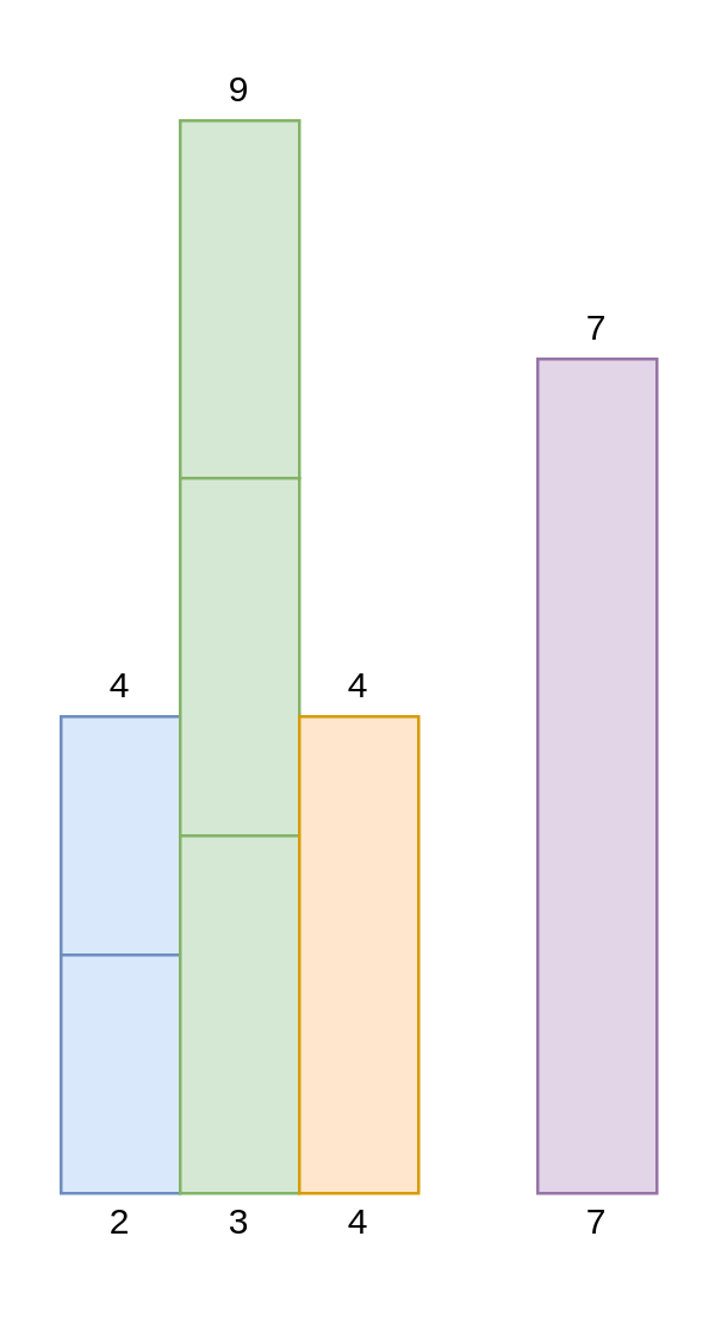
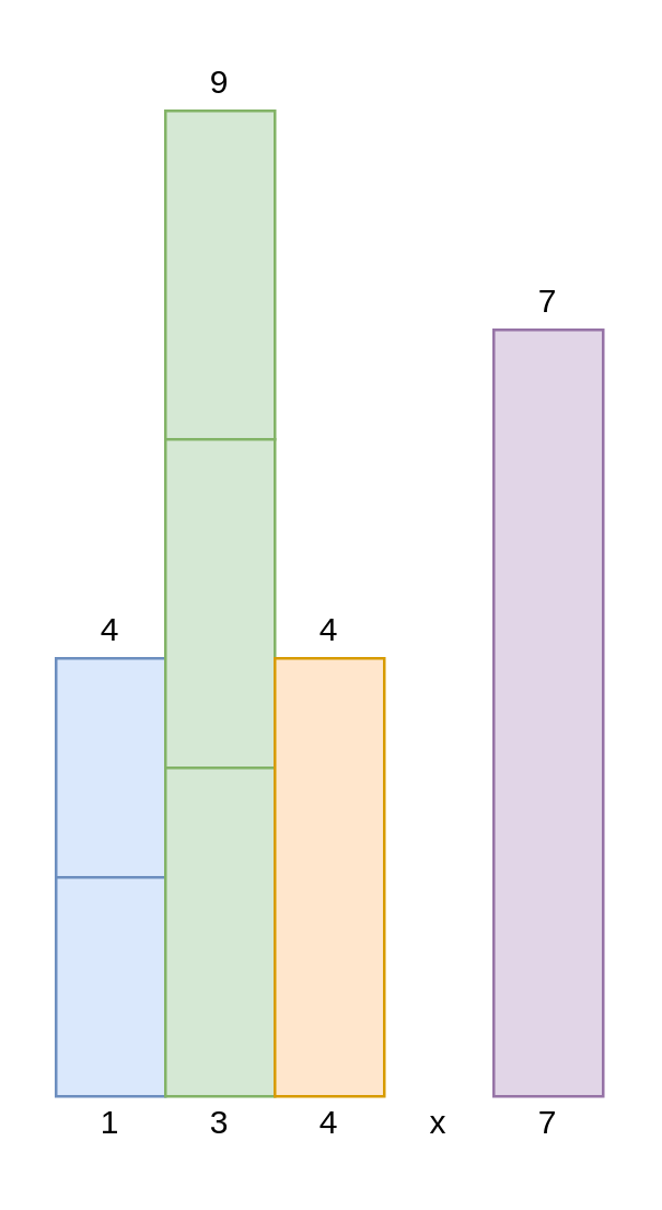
- <mxCell id="8" value="2" style="text;html=1;strokeColor=none;fillColor=none;align=center;verticalAlign=middle;whiteSpace=wrap;rounded=0;" vertex="1" parent="1"><mxGeometry x="20" y="400" width="40" height="20" as="geometry" /></mxCell>
+ <mxCell id="8" value="1" style="text;html=1;strokeColor=none;fillColor=none;align=center;verticalAlign=middle;whiteSpace=wrap;rounded=0;" vertex="1" parent="1"><mxGeometry x="20" y="400" width="40" height="20" as="geometry" /></mxCell>
+ <mxCell id="15" value="x" style="text;html=1;strokeColor=none;fillColor=none;align=center;verticalAlign=middle;whiteSpace=wrap;rounded=0;" vertex="1" parent="1"><mxGeometry x="140" y="400" width="40" height="20" as="geometry" /></mxCell>
